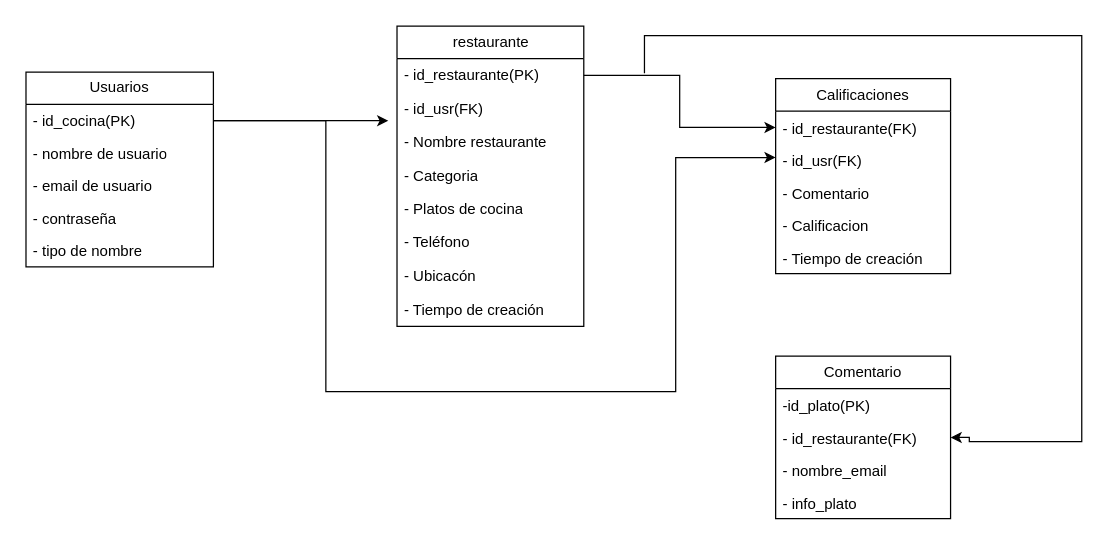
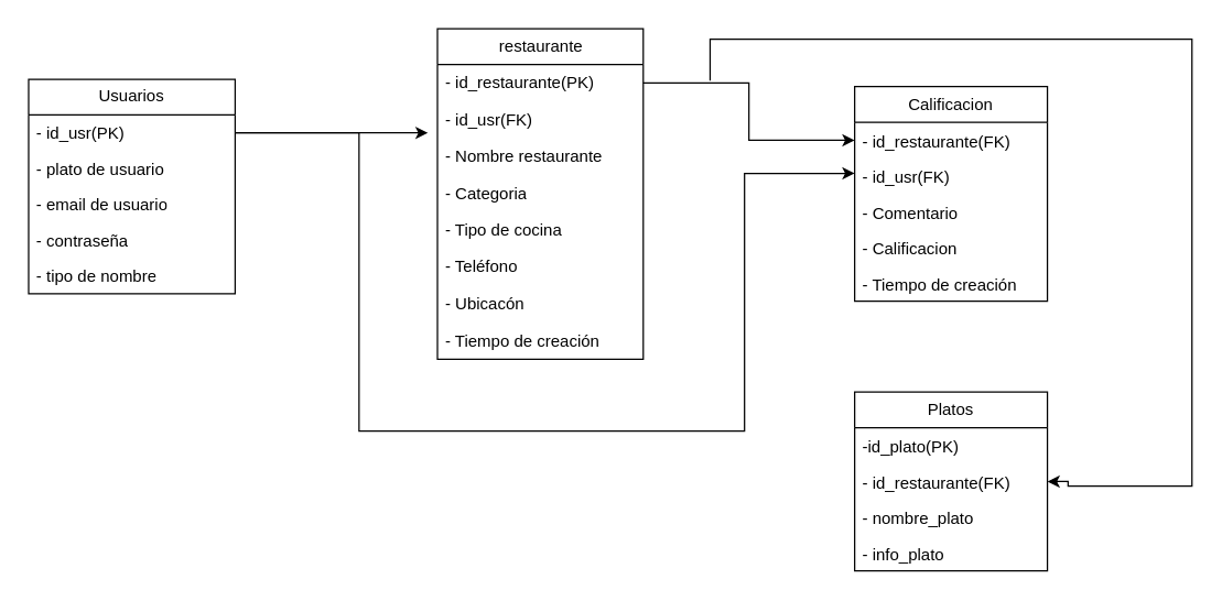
- <mxCell id="22" value="Calificaciones" style="swimlane;fontStyle=0;childLayout=stackLayout;horizontal=1;startSize=26;fillColor=none;horizontalStack=0;resizeParent=1;resizeParentMax=0;resizeLast=0;collapsible=1;marginBottom=0;whiteSpace=wrap;html=1;" vertex="1" parent="1"><mxGeometry x="620" y="62.5" width="140" height="156" as="geometry" /></mxCell>
+ <mxCell id="22" value="Calificacion" style="swimlane;fontStyle=0;childLayout=stackLayout;horizontal=1;startSize=26;fillColor=none;horizontalStack=0;resizeParent=1;resizeParentMax=0;resizeLast=0;collapsible=1;marginBottom=0;whiteSpace=wrap;html=1;" vertex="1" parent="1"><mxGeometry x="620" y="62.5" width="140" height="156" as="geometry" /></mxCell>
- <mxCell id="8" value="- id_cocina(PK)" style="text;strokeColor=none;fillColor=none;align=left;verticalAlign=top;spacingLeft=4;spacingRight=4;overflow=hidden;rotatable=0;points=[[0,0.5],[1,0.5]];portConstraint=eastwest;whiteSpace=wrap;html=1;" parent="6" vertex="1"><mxGeometry y="26" width="150" height="26" as="geometry" /></mxCell>
+ <mxCell id="8" value="- id_usr(PK)" style="text;strokeColor=none;fillColor=none;align=left;verticalAlign=top;spacingLeft=4;spacingRight=4;overflow=hidden;rotatable=0;points=[[0,0.5],[1,0.5]];portConstraint=eastwest;whiteSpace=wrap;html=1;" parent="6" vertex="1"><mxGeometry y="26" width="150" height="26" as="geometry" /></mxCell>
- <mxCell id="9" value="- nombre de usuario" style="text;strokeColor=none;fillColor=none;align=left;verticalAlign=top;spacingLeft=4;spacingRight=4;overflow=hidden;rotatable=0;points=[[0,0.5],[1,0.5]];portConstraint=eastwest;whiteSpace=wrap;html=1;" parent="6" vertex="1"><mxGeometry y="52" width="150" height="26" as="geometry" /></mxCell>
+ <mxCell id="9" value="- plato de usuario" style="text;strokeColor=none;fillColor=none;align=left;verticalAlign=top;spacingLeft=4;spacingRight=4;overflow=hidden;rotatable=0;points=[[0,0.5],[1,0.5]];portConstraint=eastwest;whiteSpace=wrap;html=1;" parent="6" vertex="1"><mxGeometry y="52" width="150" height="26" as="geometry" /></mxCell>
- <mxCell id="18" value="- Platos de cocina" style="text;strokeColor=none;fillColor=none;align=left;verticalAlign=top;spacingLeft=4;spacingRight=4;overflow=hidden;rotatable=0;points=[[0,0.5],[1,0.5]];portConstraint=eastwest;whiteSpace=wrap;html=1;container=0;" parent="13" vertex="1"><mxGeometry y="133.118" width="149.491" height="26.78" as="geometry" /></mxCell>
+ <mxCell id="18" value="- Tipo de cocina" style="text;strokeColor=none;fillColor=none;align=left;verticalAlign=top;spacingLeft=4;spacingRight=4;overflow=hidden;rotatable=0;points=[[0,0.5],[1,0.5]];portConstraint=eastwest;whiteSpace=wrap;html=1;container=0;" parent="13" vertex="1"><mxGeometry y="133.118" width="149.491" height="26.78" as="geometry" /></mxCell>
- <mxCell id="29" value="Comentario" style="swimlane;fontStyle=0;childLayout=stackLayout;horizontal=1;startSize=26;fillColor=none;horizontalStack=0;resizeParent=1;resizeParentMax=0;resizeLast=0;collapsible=1;marginBottom=0;whiteSpace=wrap;html=1;" vertex="1" parent="1"><mxGeometry x="620" y="284.62" width="140" height="130" as="geometry" /></mxCell>
+ <mxCell id="29" value="Platos" style="swimlane;fontStyle=0;childLayout=stackLayout;horizontal=1;startSize=26;fillColor=none;horizontalStack=0;resizeParent=1;resizeParentMax=0;resizeLast=0;collapsible=1;marginBottom=0;whiteSpace=wrap;html=1;" vertex="1" parent="1"><mxGeometry x="620" y="284.62" width="140" height="130" as="geometry" /></mxCell>
- <mxCell id="32" value="- nombre_email" style="text;strokeColor=none;fillColor=none;align=left;verticalAlign=top;spacingLeft=4;spacingRight=4;overflow=hidden;rotatable=0;points=[[0,0.5],[1,0.5]];portConstraint=eastwest;whiteSpace=wrap;html=1;" vertex="1" parent="29"><mxGeometry y="78" width="140" height="26" as="geometry" /></mxCell>
+ <mxCell id="32" value="- nombre_plato" style="text;strokeColor=none;fillColor=none;align=left;verticalAlign=top;spacingLeft=4;spacingRight=4;overflow=hidden;rotatable=0;points=[[0,0.5],[1,0.5]];portConstraint=eastwest;whiteSpace=wrap;html=1;" vertex="1" parent="29"><mxGeometry y="78" width="140" height="26" as="geometry" /></mxCell>
